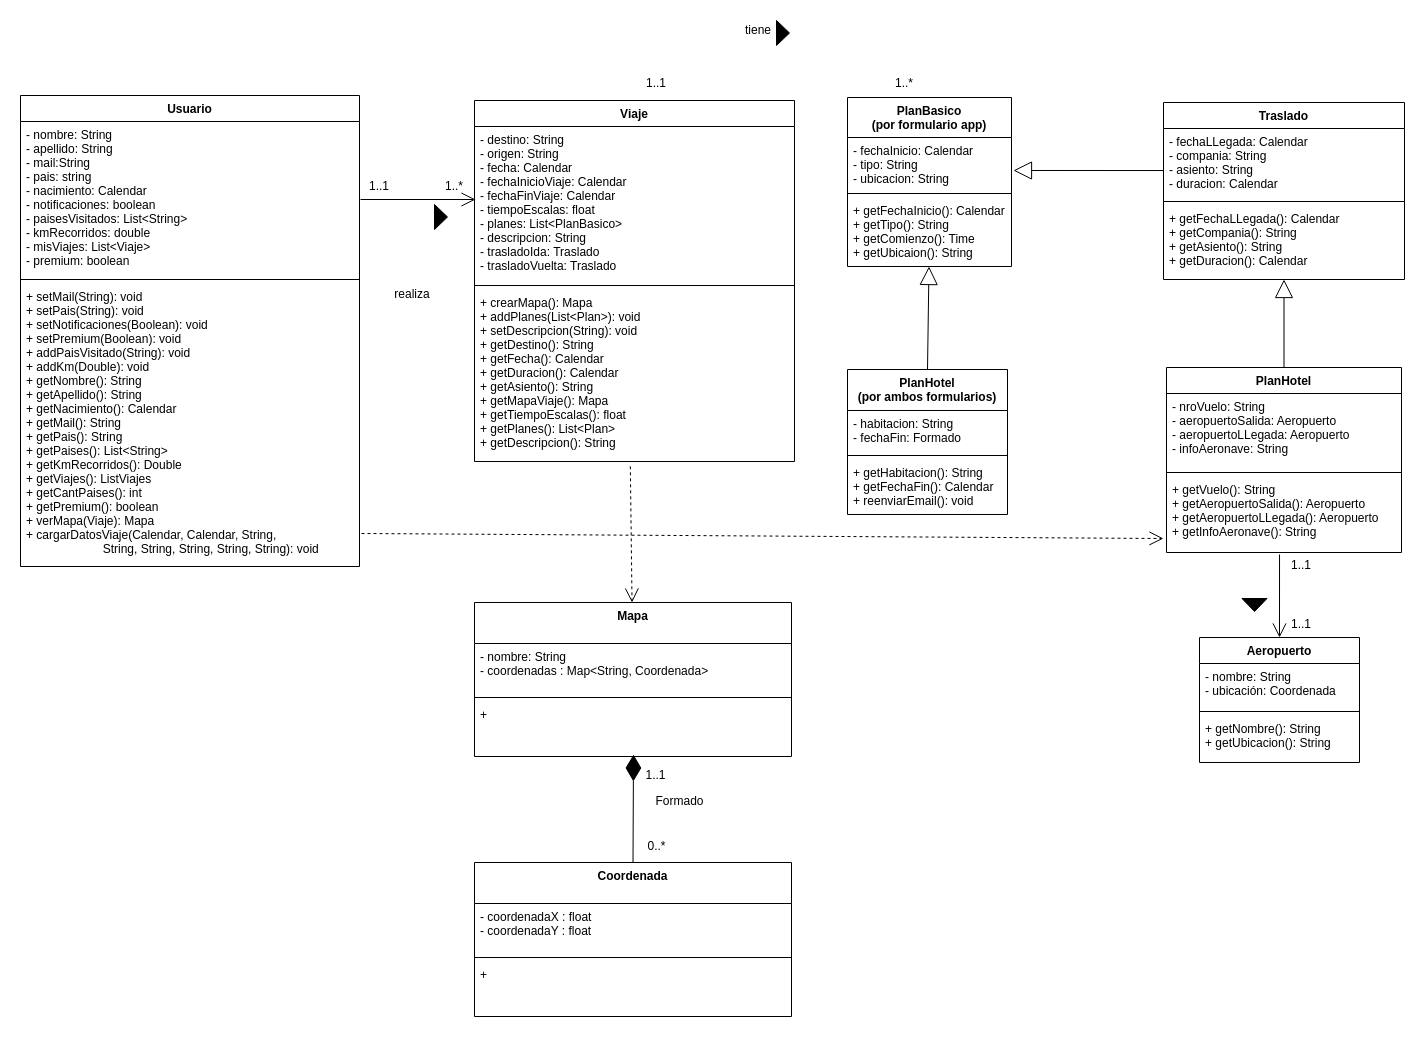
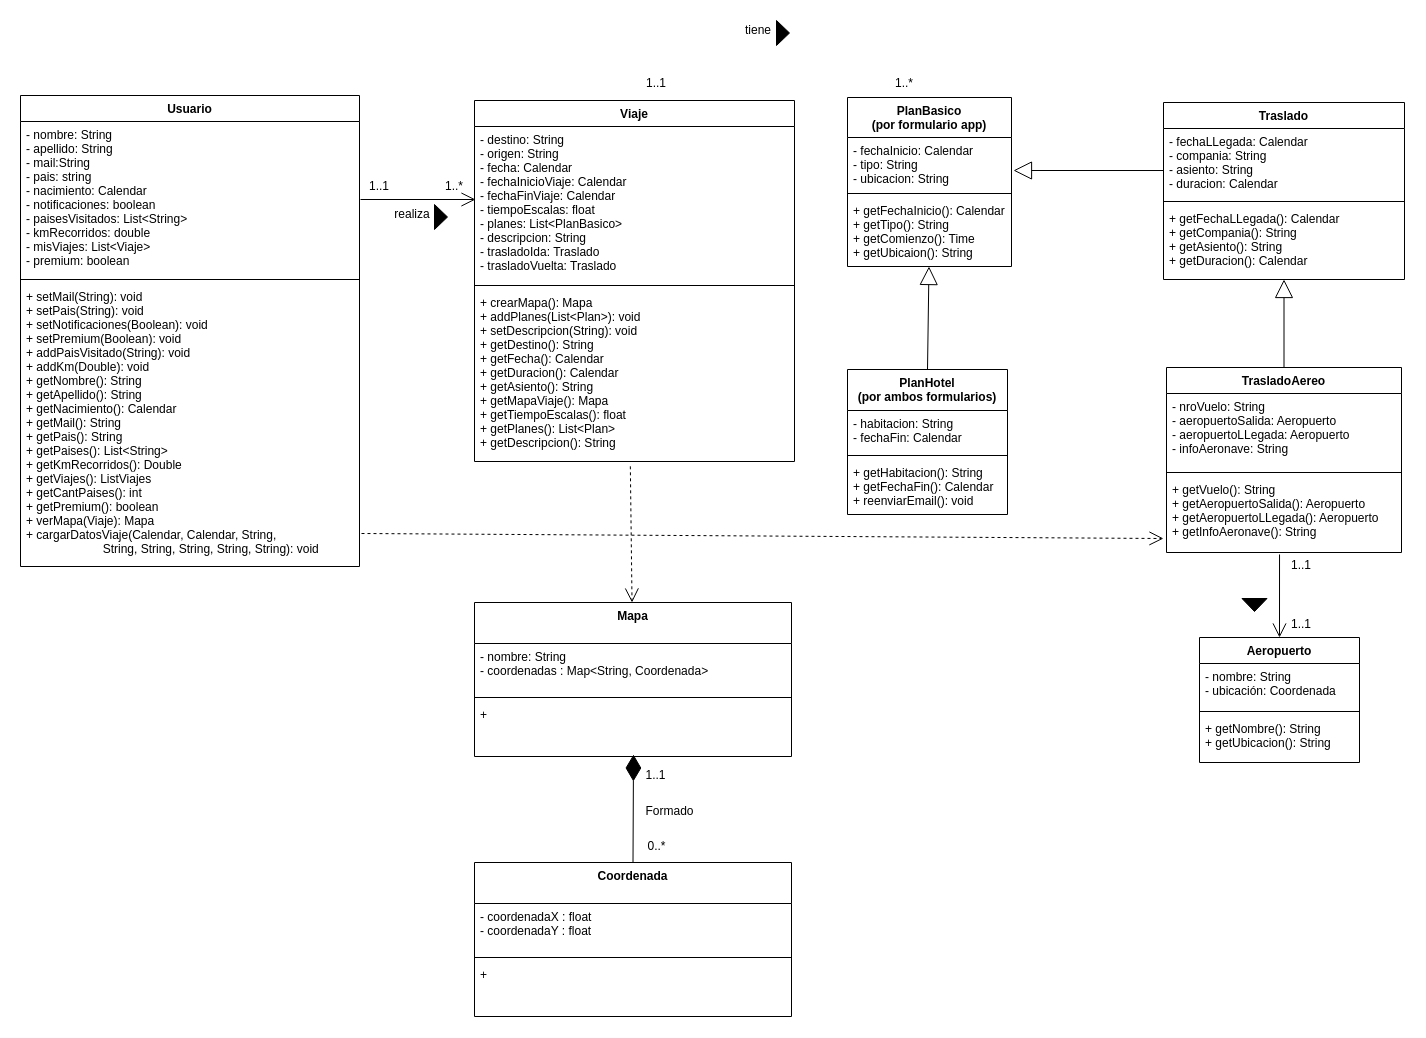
- <mxCell id="28" value="realiza" style="text;html=1;strokeColor=none;fillColor=none;align=center;verticalAlign=middle;whiteSpace=wrap;rounded=0;" parent="1" vertex="1"><mxGeometry x="392" y="284" width="40" height="20" as="geometry" /></mxCell>
+ <mxCell id="28" value="realiza" style="text;html=1;strokeColor=none;fillColor=none;align=center;verticalAlign=middle;whiteSpace=wrap;rounded=0;" parent="1" vertex="1"><mxGeometry x="392" y="204" width="40" height="20" as="geometry" /></mxCell>
- <mxCell id="10" value="PlanHotel" style="swimlane;fontStyle=1;align=center;verticalAlign=top;childLayout=stackLayout;horizontal=1;startSize=26;horizontalStack=0;resizeParent=1;resizeParentMax=0;resizeLast=0;collapsible=1;marginBottom=0;" parent="1" vertex="1"><mxGeometry x="1166" y="367" width="235" height="185" as="geometry" /></mxCell>
+ <mxCell id="10" value="TrasladoAereo" style="swimlane;fontStyle=1;align=center;verticalAlign=top;childLayout=stackLayout;horizontal=1;startSize=26;horizontalStack=0;resizeParent=1;resizeParentMax=0;resizeLast=0;collapsible=1;marginBottom=0;" parent="1" vertex="1"><mxGeometry x="1166" y="367" width="235" height="185" as="geometry" /></mxCell>
- <mxCell id="7" value="- habitacion: String&#10;- fechaFin: Formado" style="text;strokeColor=none;fillColor=none;align=left;verticalAlign=top;spacingLeft=4;spacingRight=4;overflow=hidden;rotatable=0;points=[[0,0.5],[1,0.5]];portConstraint=eastwest;" parent="6" vertex="1"><mxGeometry y="41" width="160" height="41" as="geometry" /></mxCell>
+ <mxCell id="7" value="- habitacion: String&#10;- fechaFin: Calendar" style="text;strokeColor=none;fillColor=none;align=left;verticalAlign=top;spacingLeft=4;spacingRight=4;overflow=hidden;rotatable=0;points=[[0,0.5],[1,0.5]];portConstraint=eastwest;" parent="6" vertex="1"><mxGeometry y="41" width="160" height="41" as="geometry" /></mxCell>
- <mxCell id="58" value="Formado" style="text;html=1;align=center;verticalAlign=middle;resizable=0;points=[];autosize=1;" vertex="1" parent="1"><mxGeometry x="650" y="792" width="58" height="18" as="geometry" /></mxCell>
+ <mxCell id="58" value="Formado" style="text;html=1;align=center;verticalAlign=middle;resizable=0;points=[];autosize=1;" vertex="1" parent="1"><mxGeometry x="640" y="802" width="58" height="18" as="geometry" /></mxCell>
